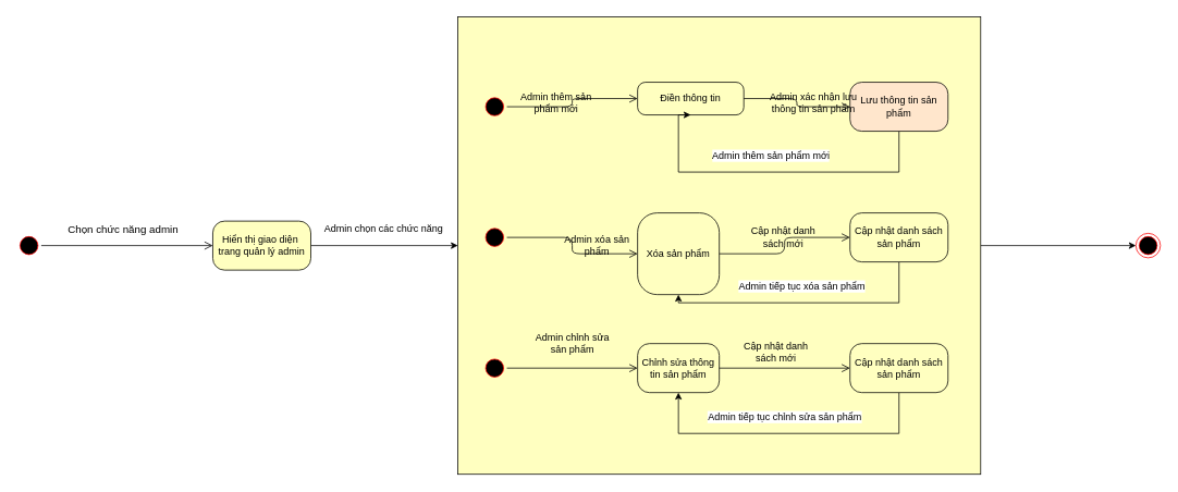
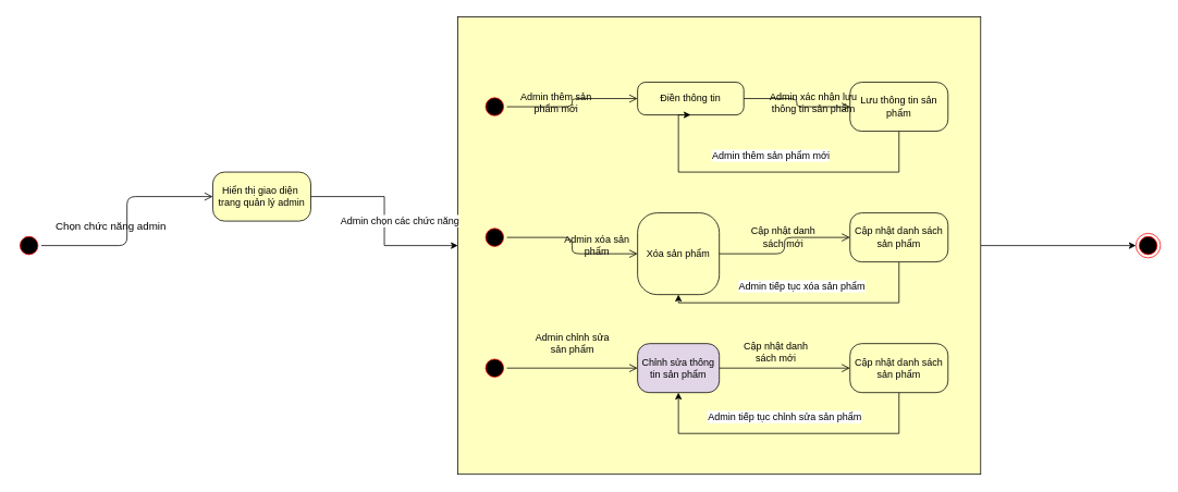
- <mxCell id="11" value="Lưu thông tin sản phẩm" style="rounded=1;whiteSpace=wrap;html=1;arcSize=24;fillColor=#ffe6cc;strokeColor=#000000;shadow=0;comic=0;labelBackgroundColor=none;fontFamily=Helvetica;fontSize=12;fontColor=#000000;align=center;" vertex="1" parent="1"><mxGeometry x="1040" y="100" width="120" height="60" as="geometry" /></mxCell>
+ <mxCell id="11" value="Lưu thông tin sản phẩm" style="rounded=1;whiteSpace=wrap;html=1;arcSize=24;fillColor=#ffffc0;strokeColor=#000000;shadow=0;comic=0;labelBackgroundColor=none;fontFamily=Helvetica;fontSize=12;fontColor=#000000;align=center;" vertex="1" parent="1"><mxGeometry x="1040" y="100" width="120" height="60" as="geometry" /></mxCell>
- <mxCell id="6" value="Hiển thị giao diện&amp;nbsp;&lt;div&gt;trang quản lý admin&lt;/div&gt;" style="rounded=1;whiteSpace=wrap;html=1;arcSize=24;fillColor=#ffffc0;strokeColor=#000000;shadow=0;comic=0;labelBackgroundColor=none;fontFamily=Helvetica;fontSize=12;fontColor=#000000;align=center;" parent="1" vertex="1"><mxGeometry x="260" y="270" width="120" height="60" as="geometry" /></mxCell>
+ <mxCell id="6" value="Hiển thị giao diện&amp;nbsp;&lt;div&gt;trang quản lý admin&lt;/div&gt;" style="rounded=1;whiteSpace=wrap;html=1;arcSize=24;fillColor=#ffffc0;strokeColor=#000000;shadow=0;comic=0;labelBackgroundColor=none;fontFamily=Helvetica;fontSize=12;fontColor=#000000;align=center;" parent="1" vertex="1"><mxGeometry x="260" y="210" width="120" height="60" as="geometry" /></mxCell>
- <mxCell id="21" value="Chỉnh sửa thông tin sản phẩm" style="rounded=1;whiteSpace=wrap;html=1;arcSize=24;fillColor=#FFFFC0;strokeColor=#000000;shadow=0;comic=0;labelBackgroundColor=none;fontFamily=Helvetica;fontSize=12;fontColor=#000000;align=center;" vertex="1" parent="1"><mxGeometry x="780" y="420" width="100" height="60" as="geometry" /></mxCell>
+ <mxCell id="21" value="Chỉnh sửa thông tin sản phẩm" style="rounded=1;whiteSpace=wrap;html=1;arcSize=24;fillColor=#e1d5e7;strokeColor=#000000;shadow=0;comic=0;labelBackgroundColor=none;fontFamily=Helvetica;fontSize=12;fontColor=#000000;align=center;" vertex="1" parent="1"><mxGeometry x="780" y="420" width="100" height="60" as="geometry" /></mxCell>
